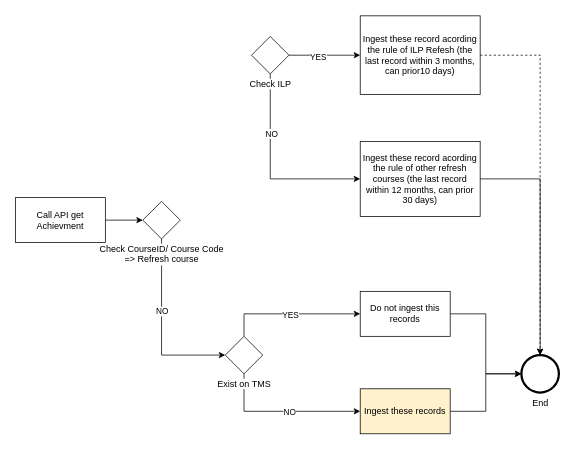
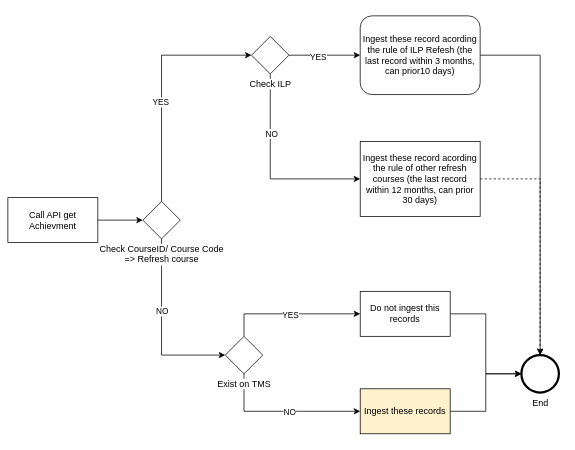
- <mxCell id="20" value="Ingest these record acording the rule of ILP Refesh (the last record within 3 months, can prior10 days)" style="rounded=0;whiteSpace=wrap;html=1;" vertex="1" parent="1"><mxGeometry x="480" y="20.5" width="160" height="105" as="geometry" /></mxCell>
+ <mxCell id="20" value="Ingest these record acording the rule of ILP Refesh (the last record within 3 months, can prior10 days)" style="whiteSpace=wrap;html=1;rounded=1;" vertex="1" parent="1"><mxGeometry x="480" y="20.5" width="160" height="105" as="geometry" /></mxCell>
- <mxCell id="19" style="edgeStyle=orthogonalEdgeStyle;rounded=0;orthogonalLoop=1;jettySize=auto;html=1;entryX=0.5;entryY=0;entryDx=0;entryDy=0;entryPerimeter=0;dashed=1;" edge="1" parent="1" source="20" target="27"><mxGeometry relative="1" as="geometry" /></mxCell>
+ <mxCell id="19" style="edgeStyle=orthogonalEdgeStyle;rounded=0;orthogonalLoop=1;jettySize=auto;html=1;entryX=0.5;entryY=0;entryDx=0;entryDy=0;entryPerimeter=0;" edge="1" parent="1" source="20" target="27"><mxGeometry relative="1" as="geometry" /></mxCell>
+ <mxCell id="6" style="edgeStyle=orthogonalEdgeStyle;rounded=0;orthogonalLoop=1;jettySize=auto;html=1;entryX=0;entryY=0.5;entryDx=0;entryDy=0;entryPerimeter=0;" edge="1" parent="1" source="8" target="18"><mxGeometry relative="1" as="geometry"><Array as="points"><mxPoint x="215" y="73" /></Array></mxGeometry></mxCell>
+ <mxCell id="7" value="YES" style="edgeLabel;html=1;align=center;verticalAlign=middle;resizable=0;points=[];" vertex="1" connectable="0" parent="6"><mxGeometry x="-0.157" y="2" relative="1" as="geometry"><mxPoint as="offset" /></mxGeometry></mxCell>
- <mxCell id="21" style="edgeStyle=orthogonalEdgeStyle;rounded=0;orthogonalLoop=1;jettySize=auto;html=1;entryX=0.5;entryY=0;entryDx=0;entryDy=0;entryPerimeter=0;" edge="1" parent="1" source="22" target="27"><mxGeometry relative="1" as="geometry" /></mxCell>
+ <mxCell id="21" style="edgeStyle=orthogonalEdgeStyle;rounded=0;orthogonalLoop=1;jettySize=auto;html=1;entryX=0.5;entryY=0;entryDx=0;entryDy=0;entryPerimeter=0;dashed=1;" edge="1" parent="1" source="22" target="27"><mxGeometry relative="1" as="geometry" /></mxCell>
- <mxCell id="3" value="Call API get Achievment" style="rounded=0;whiteSpace=wrap;html=1;" vertex="1" parent="1"><mxGeometry x="20" y="263" width="120" height="60" as="geometry" /></mxCell>
+ <mxCell id="3" value="Call API get Achievment" style="rounded=0;whiteSpace=wrap;html=1;" vertex="1" parent="1"><mxGeometry x="10" y="263" width="120" height="60" as="geometry" /></mxCell>
